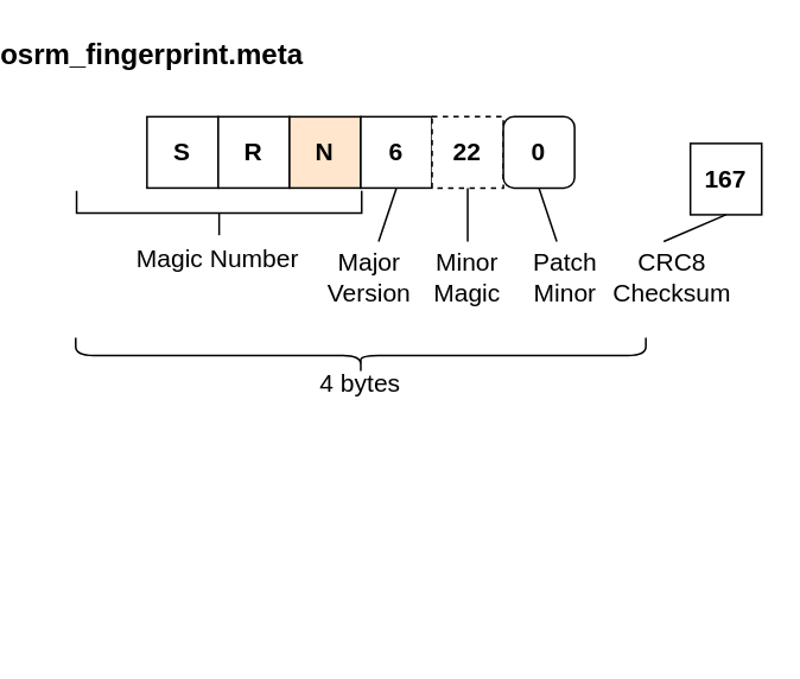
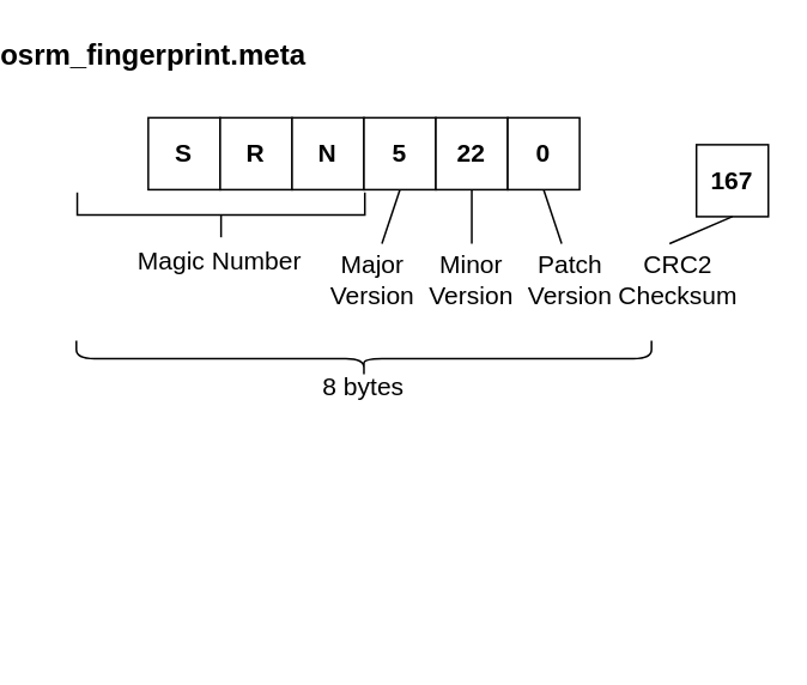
- <mxCell id="4" value="N" style="rounded=0;whiteSpace=wrap;html=1;fontStyle=1;fontSize=14;fillColor=#ffe6cc;" parent="1" vertex="1"><mxGeometry x="152" y="65" width="40" height="40" as="geometry" /></mxCell>
+ <mxCell id="4" value="N" style="rounded=0;whiteSpace=wrap;html=1;fontStyle=1;fontSize=14;" parent="1" vertex="1"><mxGeometry x="152" y="65" width="40" height="40" as="geometry" /></mxCell>
- <mxCell id="5" value="6" style="rounded=0;whiteSpace=wrap;html=1;fontStyle=1;fontSize=14;" parent="1" vertex="1"><mxGeometry x="192" y="65" width="40" height="40" as="geometry" /></mxCell>
+ <mxCell id="5" value="5" style="rounded=0;whiteSpace=wrap;html=1;fontStyle=1;fontSize=14;" parent="1" vertex="1"><mxGeometry x="192" y="65" width="40" height="40" as="geometry" /></mxCell>
- <mxCell id="6" value="22" style="rounded=0;whiteSpace=wrap;html=1;fontStyle=1;fontSize=14;dashed=1;" parent="1" vertex="1"><mxGeometry x="232" y="65" width="40" height="40" as="geometry" /></mxCell>
+ <mxCell id="6" value="22" style="rounded=0;whiteSpace=wrap;html=1;fontStyle=1;fontSize=14;" parent="1" vertex="1"><mxGeometry x="232" y="65" width="40" height="40" as="geometry" /></mxCell>
- <mxCell id="7" value="0" style="whiteSpace=wrap;html=1;fontStyle=1;fontSize=14;rounded=1;" parent="1" vertex="1"><mxGeometry x="272" y="65" width="40" height="40" as="geometry" /></mxCell>
+ <mxCell id="7" value="0" style="rounded=0;whiteSpace=wrap;html=1;fontStyle=1;fontSize=14;" parent="1" vertex="1"><mxGeometry x="272" y="65" width="40" height="40" as="geometry" /></mxCell>
- <mxCell id="12" value="Minor Magic" style="text;html=1;strokeColor=none;fillColor=none;align=center;verticalAlign=middle;whiteSpace=wrap;rounded=0;fontSize=14;" parent="1" vertex="1"><mxGeometry x="217" y="145" width="70" height="20" as="geometry" /></mxCell>
+ <mxCell id="12" value="Minor Version" style="text;html=1;strokeColor=none;fillColor=none;align=center;verticalAlign=middle;whiteSpace=wrap;rounded=0;fontSize=14;" parent="1" vertex="1"><mxGeometry x="217" y="145" width="70" height="20" as="geometry" /></mxCell>
- <mxCell id="14" value="Patch Minor" style="text;html=1;strokeColor=none;fillColor=none;align=center;verticalAlign=middle;whiteSpace=wrap;rounded=0;fontSize=14;" parent="1" vertex="1"><mxGeometry x="272" y="145" width="70" height="20" as="geometry" /></mxCell>
+ <mxCell id="14" value="Patch Version" style="text;html=1;strokeColor=none;fillColor=none;align=center;verticalAlign=middle;whiteSpace=wrap;rounded=0;fontSize=14;" parent="1" vertex="1"><mxGeometry x="272" y="145" width="70" height="20" as="geometry" /></mxCell>
- <mxCell id="16" value="CRC8&lt;br&gt;Checksum" style="text;html=1;strokeColor=none;fillColor=none;align=center;verticalAlign=middle;whiteSpace=wrap;rounded=0;fontSize=14;" parent="1" vertex="1"><mxGeometry x="332" y="145" width="70" height="20" as="geometry" /></mxCell>
+ <mxCell id="16" value="CRC2&lt;br&gt;Checksum" style="text;html=1;strokeColor=none;fillColor=none;align=center;verticalAlign=middle;whiteSpace=wrap;rounded=0;fontSize=14;" parent="1" vertex="1"><mxGeometry x="332" y="145" width="70" height="20" as="geometry" /></mxCell>
- <mxCell id="19" value="4 bytes" style="text;html=1;strokeColor=none;fillColor=none;align=center;verticalAlign=middle;whiteSpace=wrap;rounded=0;fontSize=14;" parent="1" vertex="1"><mxGeometry x="137" y="205" width="110" height="20" as="geometry" /></mxCell>
+ <mxCell id="19" value="8 bytes" style="text;html=1;strokeColor=none;fillColor=none;align=center;verticalAlign=middle;whiteSpace=wrap;rounded=0;fontSize=14;" parent="1" vertex="1"><mxGeometry x="137" y="205" width="110" height="20" as="geometry" /></mxCell>
